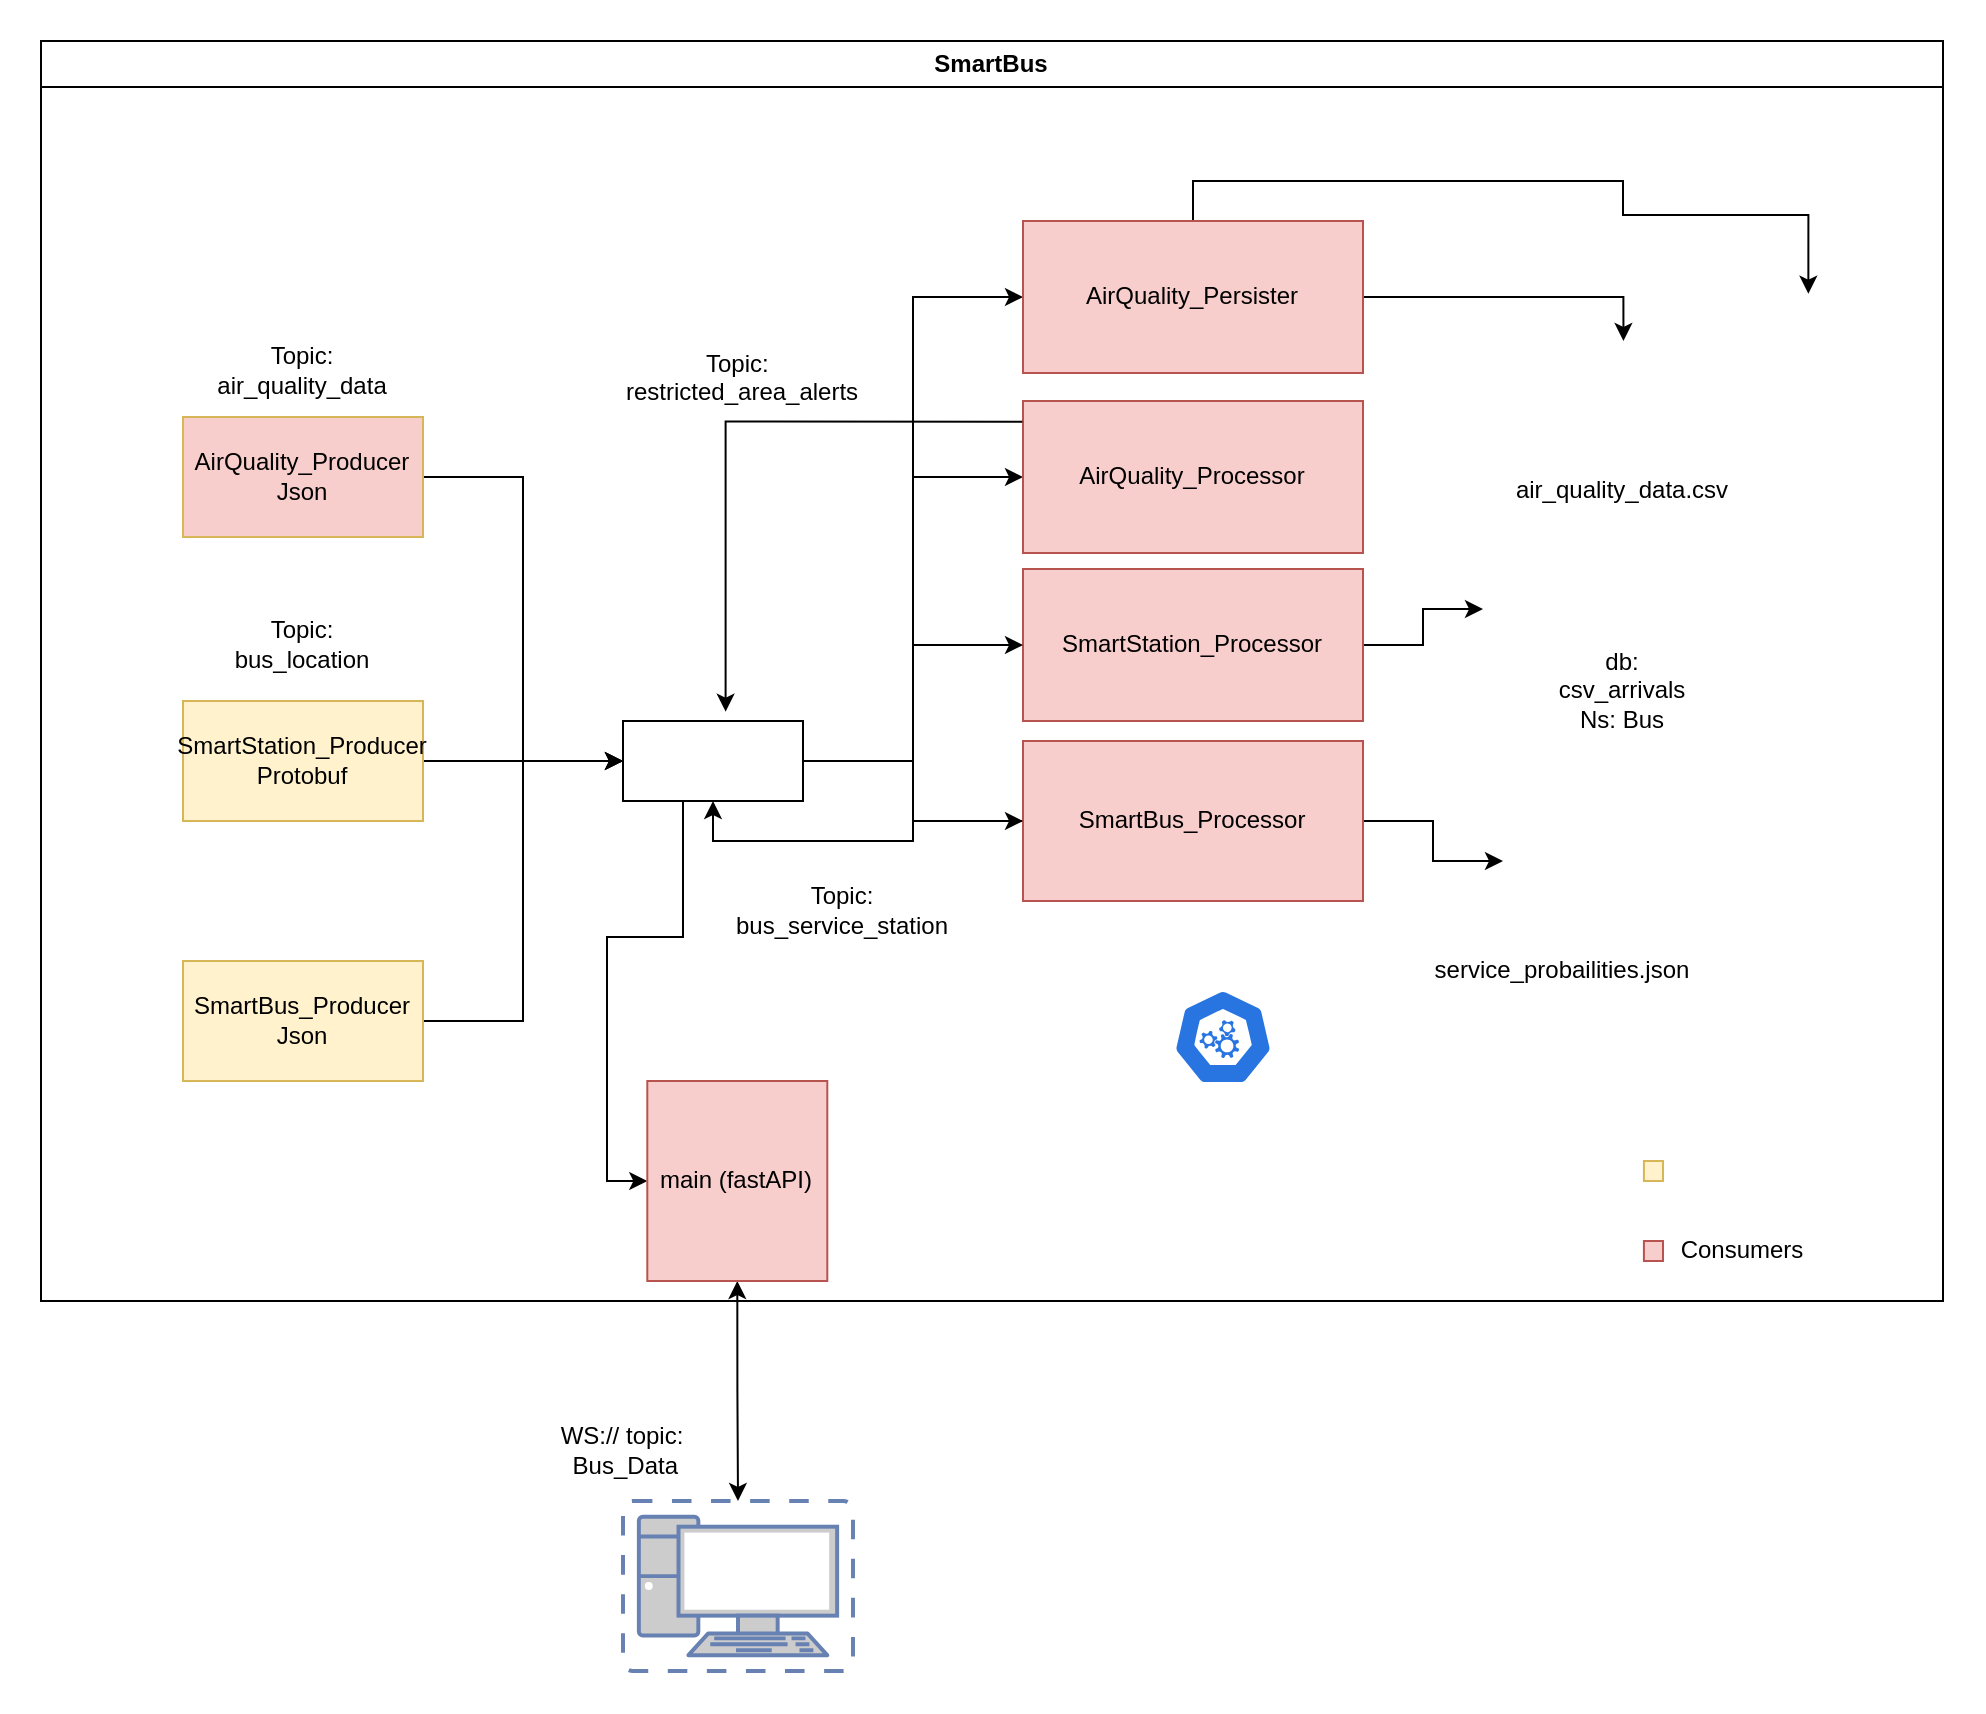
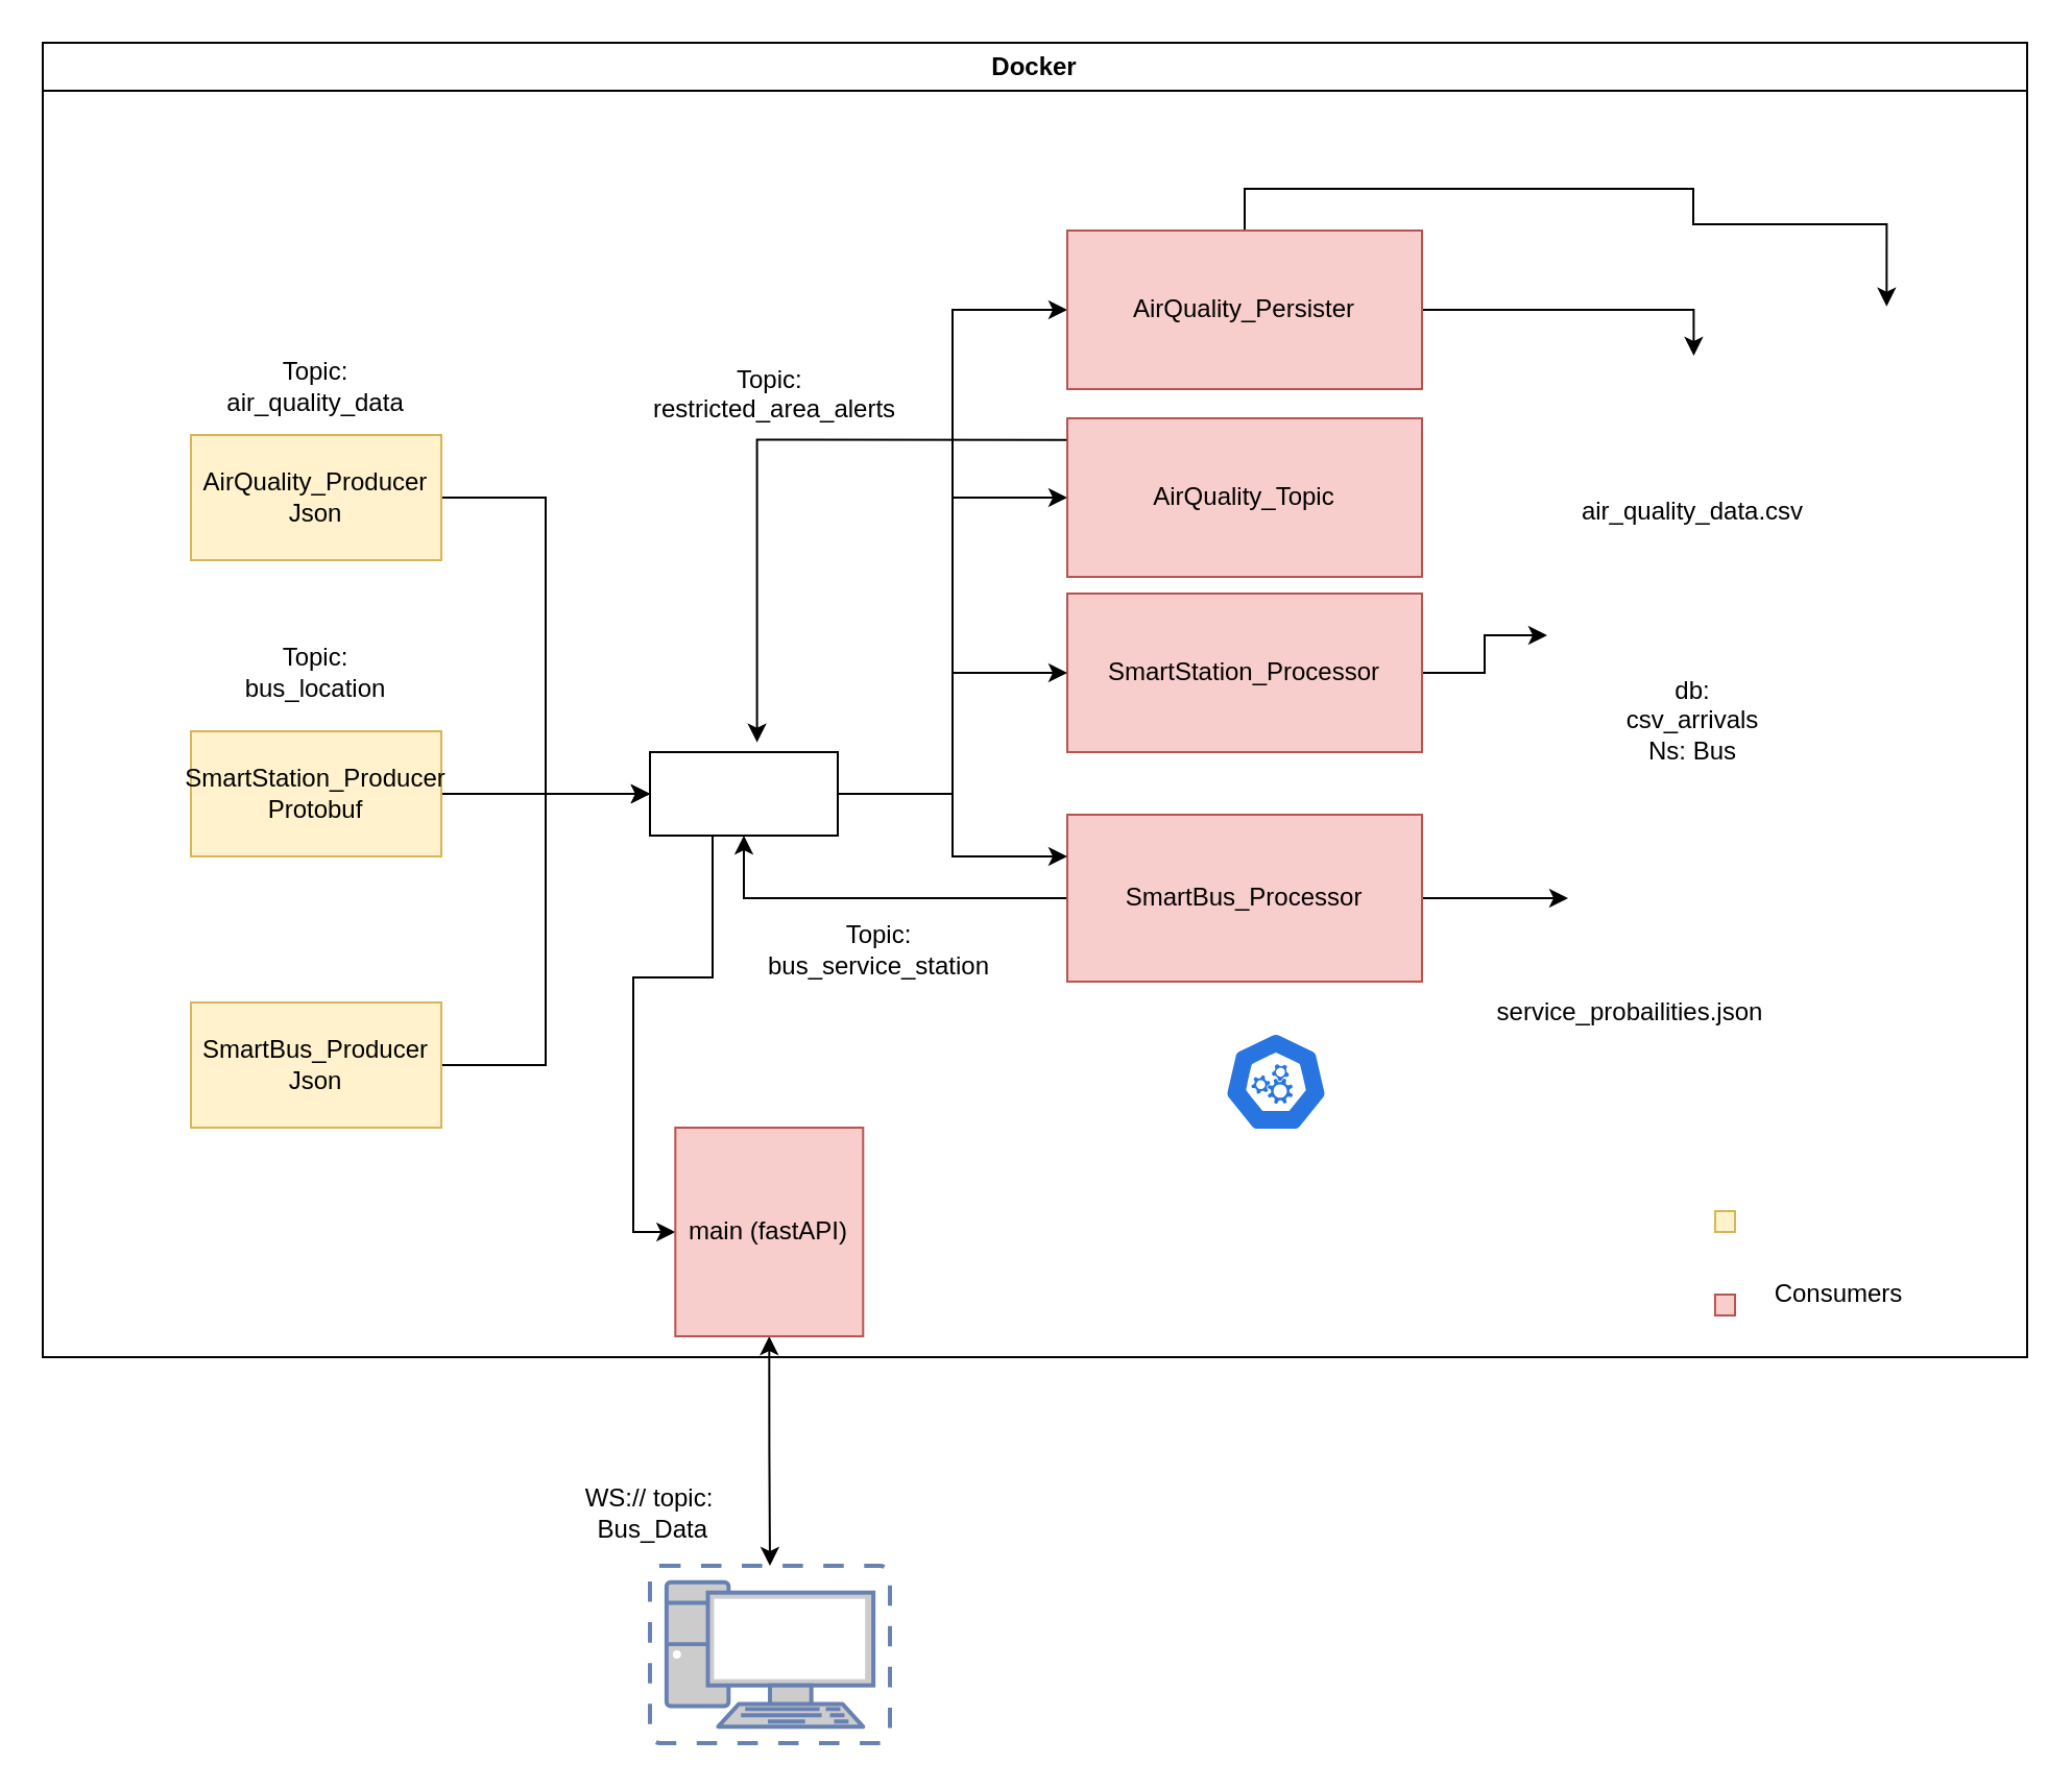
- <mxCell id="41" value="SmartBus" style="swimlane;whiteSpace=wrap;html=1;" vertex="1" parent="1"><mxGeometry x="20" y="20" width="951" height="630" as="geometry" /></mxCell>
+ <mxCell id="41" value="Docker" style="swimlane;whiteSpace=wrap;html=1;" vertex="1" parent="1"><mxGeometry x="20" y="20" width="951" height="630" as="geometry" /></mxCell>
- <mxCell id="21" value="AirQuality_Producer&lt;div&gt;Json&lt;/div&gt;" style="rounded=0;whiteSpace=wrap;html=1;fillColor=#f8cecc;strokeColor=#d6b656;" parent="1" vertex="1"><mxGeometry x="91" y="208" width="120" height="60" as="geometry" /></mxCell>
+ <mxCell id="21" value="AirQuality_Producer&lt;div&gt;Json&lt;/div&gt;" style="rounded=0;whiteSpace=wrap;html=1;fillColor=#fff2cc;strokeColor=#d6b656;" parent="1" vertex="1"><mxGeometry x="91" y="208" width="120" height="60" as="geometry" /></mxCell>
- <mxCell id="25" value="AirQuality_Processor" style="rounded=0;whiteSpace=wrap;html=1;fillColor=#f8cecc;strokeColor=#b85450;" parent="1" vertex="1"><mxGeometry x="511" y="200" width="170" height="76" as="geometry" /></mxCell>
+ <mxCell id="25" value="AirQuality_Topic" style="rounded=0;whiteSpace=wrap;html=1;fillColor=#f8cecc;strokeColor=#b85450;" parent="1" vertex="1"><mxGeometry x="511" y="200" width="170" height="76" as="geometry" /></mxCell>
- <mxCell id="10" value="SmartBus_Processor" style="rounded=0;whiteSpace=wrap;html=1;fillColor=#f8cecc;strokeColor=#b85450;" parent="1" vertex="1"><mxGeometry x="511" y="370" width="170" height="80" as="geometry" /></mxCell>
+ <mxCell id="10" value="SmartBus_Processor" style="rounded=0;whiteSpace=wrap;html=1;fillColor=#f8cecc;strokeColor=#b85450;" parent="1" vertex="1"><mxGeometry x="511" y="390" width="170" height="80" as="geometry" /></mxCell>
- <mxCell id="36" value="Consumers" style="text;strokeColor=none;align=center;fillColor=none;html=1;verticalAlign=middle;whiteSpace=wrap;rounded=0;" parent="1" vertex="1"><mxGeometry x="841.23" y="610" width="60" height="30" as="geometry" /></mxCell>
+ <mxCell id="36" value="Consumers" style="text;strokeColor=none;align=center;fillColor=none;html=1;verticalAlign=middle;whiteSpace=wrap;rounded=0;" parent="1" vertex="1"><mxGeometry x="851.23" y="605" width="60" height="30" as="geometry" /></mxCell>
